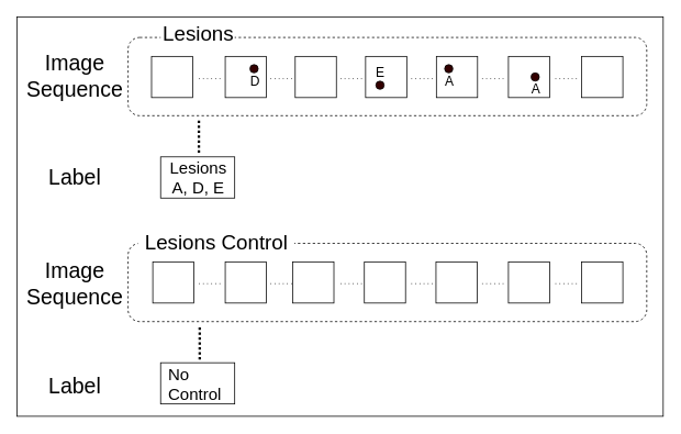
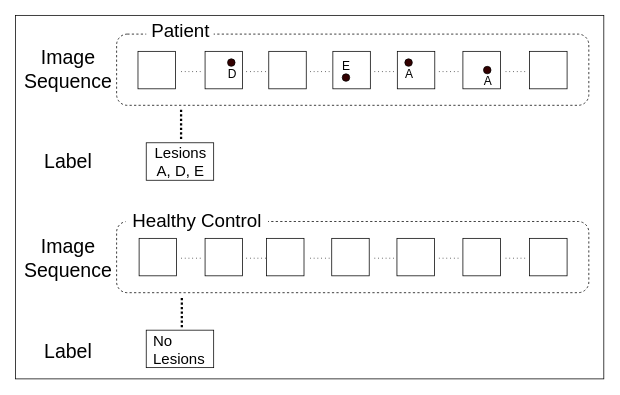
- <mxCell id="31" value="&lt;font style=&quot;font-size: 25px&quot;&gt;Lesions&lt;/font&gt;" style="text;html=1;align=center;verticalAlign=middle;resizable=0;points=[];;autosize=1;strokeColor=none;labelBackgroundColor=#ffffff;fillColor=#ffffff;" parent="1" vertex="1"><mxGeometry x="194.5" y="30" width="90" height="20" as="geometry" /></mxCell>
+ <mxCell id="31" value="&lt;font style=&quot;font-size: 25px&quot;&gt;Patient&lt;/font&gt;" style="text;html=1;align=center;verticalAlign=middle;resizable=0;points=[];;autosize=1;strokeColor=none;labelBackgroundColor=#ffffff;fillColor=#ffffff;" parent="1" vertex="1"><mxGeometry x="194.5" y="30" width="90" height="20" as="geometry" /></mxCell>
- <mxCell id="32" value="&lt;font&gt;&lt;font style=&quot;font-size: 25px&quot;&gt;Lesions Control&lt;/font&gt;&lt;br&gt;&lt;/font&gt;" style="text;html=1;align=center;verticalAlign=middle;resizable=0;points=[];;autosize=1;strokeColor=none;labelBackgroundColor=#ffffff;fillColor=#ffffff;" parent="1" vertex="1"><mxGeometry x="167" y="283" width="190" height="20" as="geometry" /></mxCell>
+ <mxCell id="32" value="&lt;font&gt;&lt;font style=&quot;font-size: 25px&quot;&gt;Healthy Control&lt;/font&gt;&lt;br&gt;&lt;/font&gt;" style="text;html=1;align=center;verticalAlign=middle;resizable=0;points=[];;autosize=1;strokeColor=none;labelBackgroundColor=#ffffff;fillColor=#ffffff;" parent="1" vertex="1"><mxGeometry x="167" y="283" width="190" height="20" as="geometry" /></mxCell>
- <mxCell id="28" value="&lt;font style=&quot;font-size: 20px&quot;&gt;No&lt;br&gt;Control&lt;/font&gt;" style="text;html=1;align=left;verticalAlign=middle;resizable=0;points=[];;autosize=1;strokeColor=#000000;spacingLeft=7;" parent="1" vertex="1"><mxGeometry x="194.5" y="440" width="90" height="50" as="geometry" /></mxCell>
+ <mxCell id="28" value="&lt;font style=&quot;font-size: 20px&quot;&gt;No&lt;br&gt;Lesions&lt;/font&gt;" style="text;html=1;align=left;verticalAlign=middle;resizable=0;points=[];;autosize=1;strokeColor=#000000;spacingLeft=7;" parent="1" vertex="1"><mxGeometry x="194.5" y="440" width="90" height="50" as="geometry" /></mxCell>
